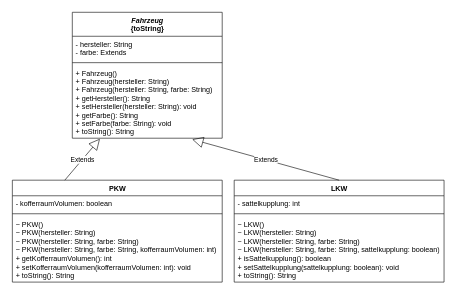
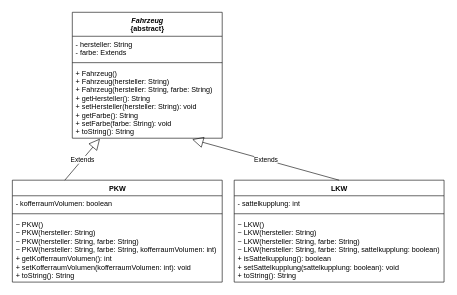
- <mxCell id="2" value="&lt;i&gt;Fahrzeug&lt;/i&gt;&lt;br&gt;{toString}" style="swimlane;fontStyle=1;align=center;verticalAlign=top;childLayout=stackLayout;horizontal=1;startSize=40;horizontalStack=0;resizeParent=1;resizeParentMax=0;resizeLast=0;collapsible=1;marginBottom=0;html=1;" vertex="1" parent="1"><mxGeometry x="120" y="20" width="250" height="210" as="geometry" /></mxCell>
+ <mxCell id="2" value="&lt;i&gt;Fahrzeug&lt;/i&gt;&lt;br&gt;{abstract}" style="swimlane;fontStyle=1;align=center;verticalAlign=top;childLayout=stackLayout;horizontal=1;startSize=40;horizontalStack=0;resizeParent=1;resizeParentMax=0;resizeLast=0;collapsible=1;marginBottom=0;html=1;" vertex="1" parent="1"><mxGeometry x="120" y="20" width="250" height="210" as="geometry" /></mxCell>
